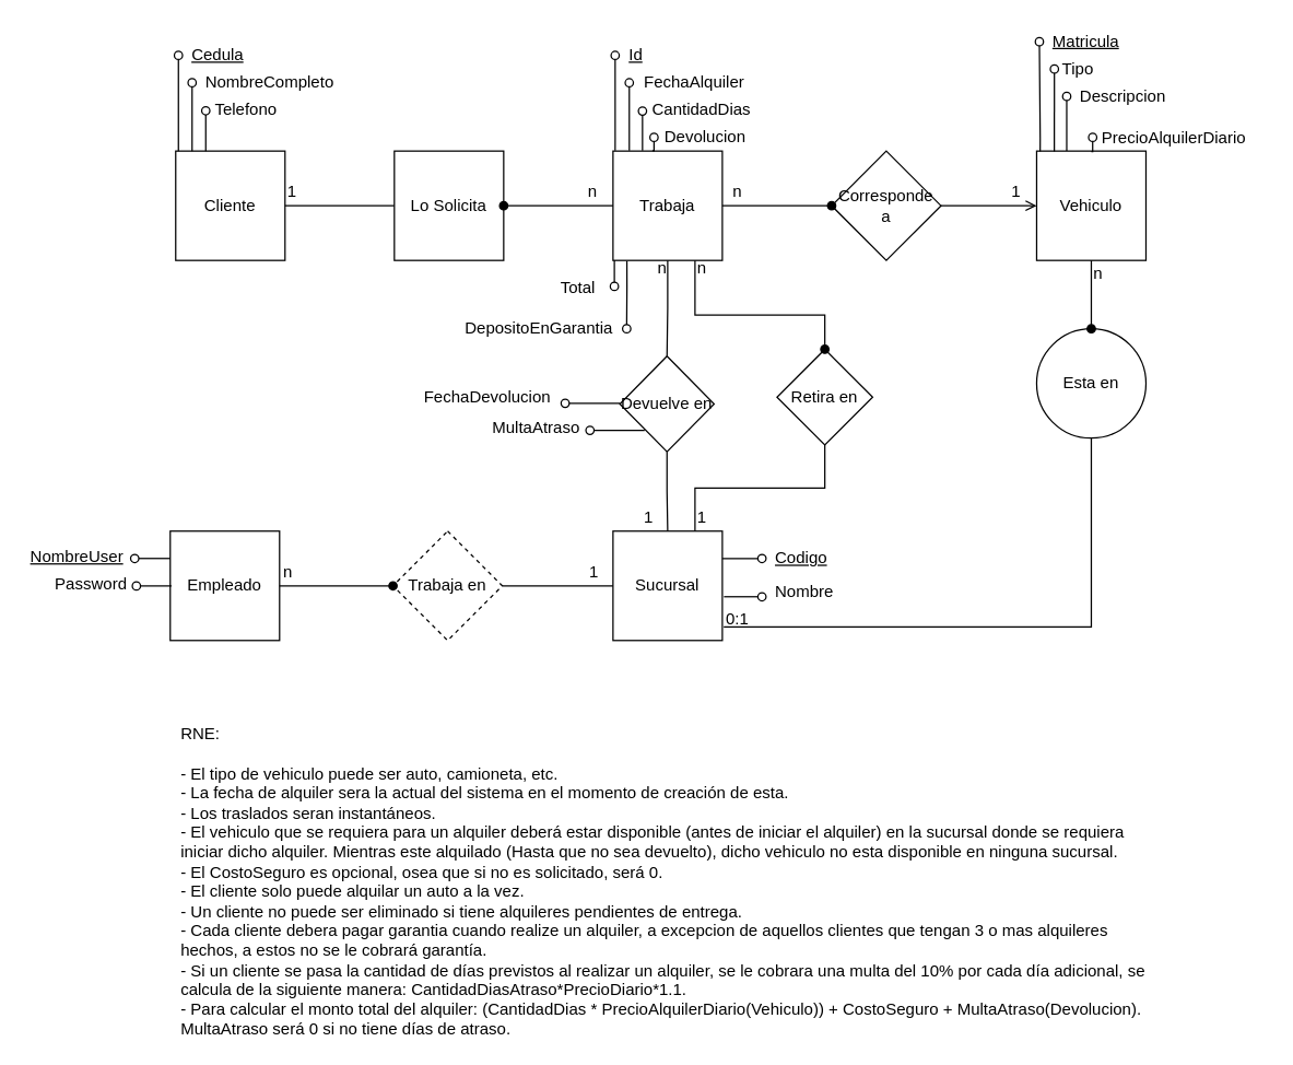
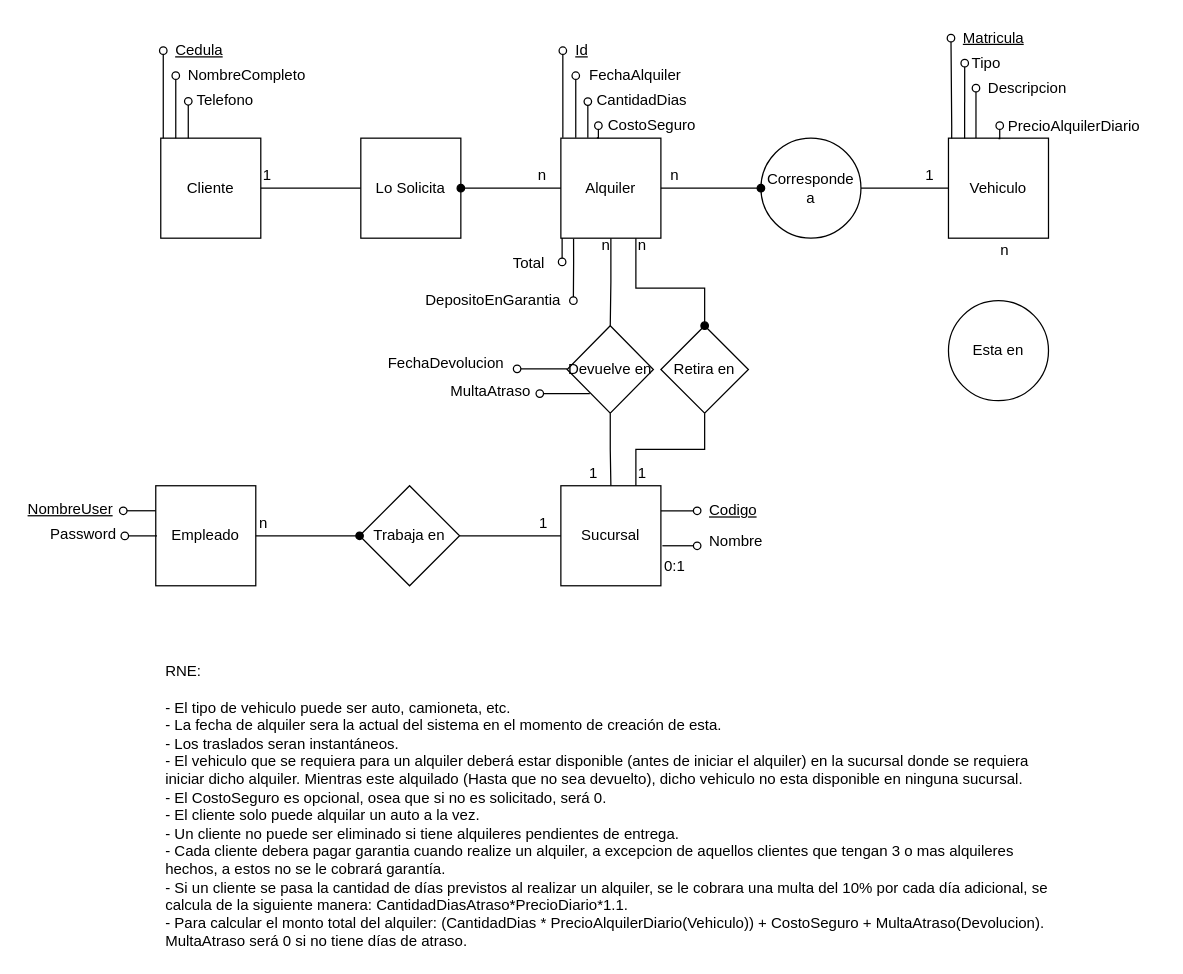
- <mxCell id="39" value="Devolucion" style="text;html=1;resizable=0;points=[];autosize=1;align=left;verticalAlign=top;spacingTop=-4;" parent="1" vertex="1"><mxGeometry x="484" y="90" width="90" height="20" as="geometry" /></mxCell>
+ <mxCell id="39" value="CostoSeguro" style="text;html=1;resizable=0;points=[];autosize=1;align=left;verticalAlign=top;spacingTop=-4;" parent="1" vertex="1"><mxGeometry x="484" y="90" width="90" height="20" as="geometry" /></mxCell>
- <mxCell id="2" value="Trabaja" style="whiteSpace=wrap;html=1;aspect=fixed;" parent="1" vertex="1"><mxGeometry x="448" y="110" width="80" height="80" as="geometry" /></mxCell>
+ <mxCell id="2" value="Alquiler" style="whiteSpace=wrap;html=1;aspect=fixed;" parent="1" vertex="1"><mxGeometry x="448" y="110" width="80" height="80" as="geometry" /></mxCell>
- <mxCell id="10" value="Corresponde a" style="rhombus;whiteSpace=wrap;html=1;" parent="1" vertex="1"><mxGeometry x="608" y="110" width="80" height="80" as="geometry" /></mxCell>
+ <mxCell id="10" value="Corresponde a" style="ellipse;whiteSpace=wrap;html=1;" parent="1" vertex="1"><mxGeometry x="608" y="110" width="80" height="80" as="geometry" /></mxCell>
- <mxCell id="9" style="edgeStyle=orthogonalEdgeStyle;rounded=0;orthogonalLoop=1;jettySize=auto;html=1;exitX=1;exitY=0.5;exitDx=0;exitDy=0;entryX=0;entryY=0.5;entryDx=0;entryDy=0;endArrow=open;endFill=0;" parent="1" source="10" target="4" edge="1"><mxGeometry relative="1" as="geometry" /></mxCell>
+ <mxCell id="9" style="edgeStyle=orthogonalEdgeStyle;rounded=0;orthogonalLoop=1;jettySize=auto;html=1;exitX=1;exitY=0.5;exitDx=0;exitDy=0;entryX=0;entryY=0.5;entryDx=0;entryDy=0;endArrow=none;endFill=0;" parent="1" source="10" target="4" edge="1"><mxGeometry relative="1" as="geometry" /></mxCell>
- <mxCell id="21" style="edgeStyle=orthogonalEdgeStyle;rounded=0;orthogonalLoop=1;jettySize=auto;html=1;exitX=0.5;exitY=1;exitDx=0;exitDy=0;entryX=0.5;entryY=0;entryDx=0;entryDy=0;endArrow=oval;endFill=1;" parent="1" source="4" target="12" edge="1"><mxGeometry relative="1" as="geometry" /></mxCell>
- <mxCell id="65" value="Retira en" style="rhombus;whiteSpace=wrap;html=1;" parent="1" vertex="1"><mxGeometry x="568" y="255" width="70" height="70" as="geometry" /></mxCell>
+ <mxCell id="65" value="Retira en" style="rhombus;whiteSpace=wrap;html=1;" parent="1" vertex="1"><mxGeometry x="528" y="260" width="70" height="70" as="geometry" /></mxCell>
- <mxCell id="14" value="Trabaja en" style="rhombus;whiteSpace=wrap;html=1;dashed=1;" parent="1" vertex="1"><mxGeometry x="287" y="388" width="80" height="80" as="geometry" /></mxCell>
+ <mxCell id="14" value="Trabaja en" style="rhombus;whiteSpace=wrap;html=1;" parent="1" vertex="1"><mxGeometry x="287" y="388" width="80" height="80" as="geometry" /></mxCell>
- <mxCell id="11" style="edgeStyle=orthogonalEdgeStyle;rounded=0;orthogonalLoop=1;jettySize=auto;html=1;exitX=0.5;exitY=1;exitDx=0;exitDy=0;entryX=1.013;entryY=0.875;entryDx=0;entryDy=0;endArrow=none;endFill=0;entryPerimeter=0;" parent="1" source="12" target="5" edge="1"><mxGeometry relative="1" as="geometry"><Array as="points"><mxPoint x="798" y="458" /></Array></mxGeometry></mxCell>
